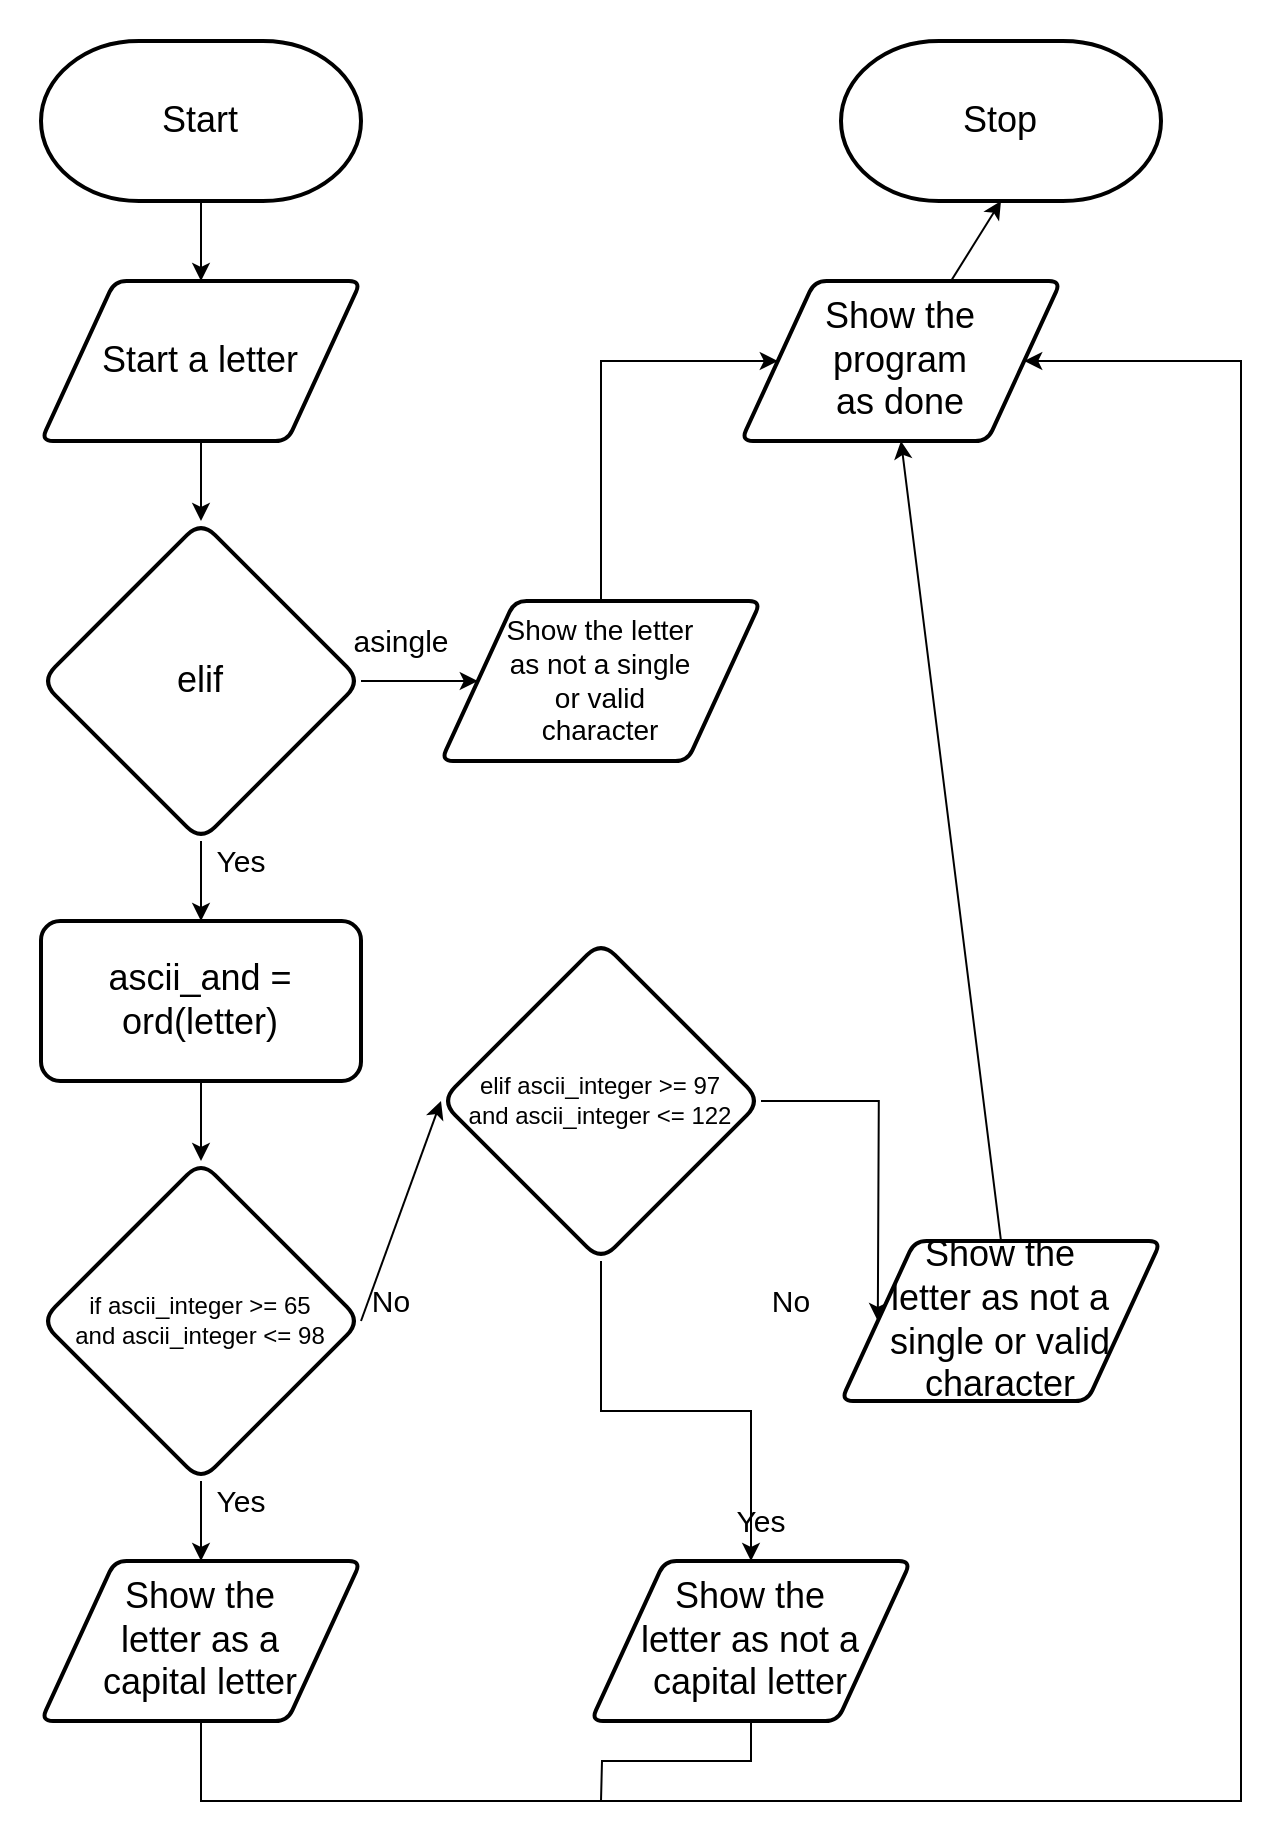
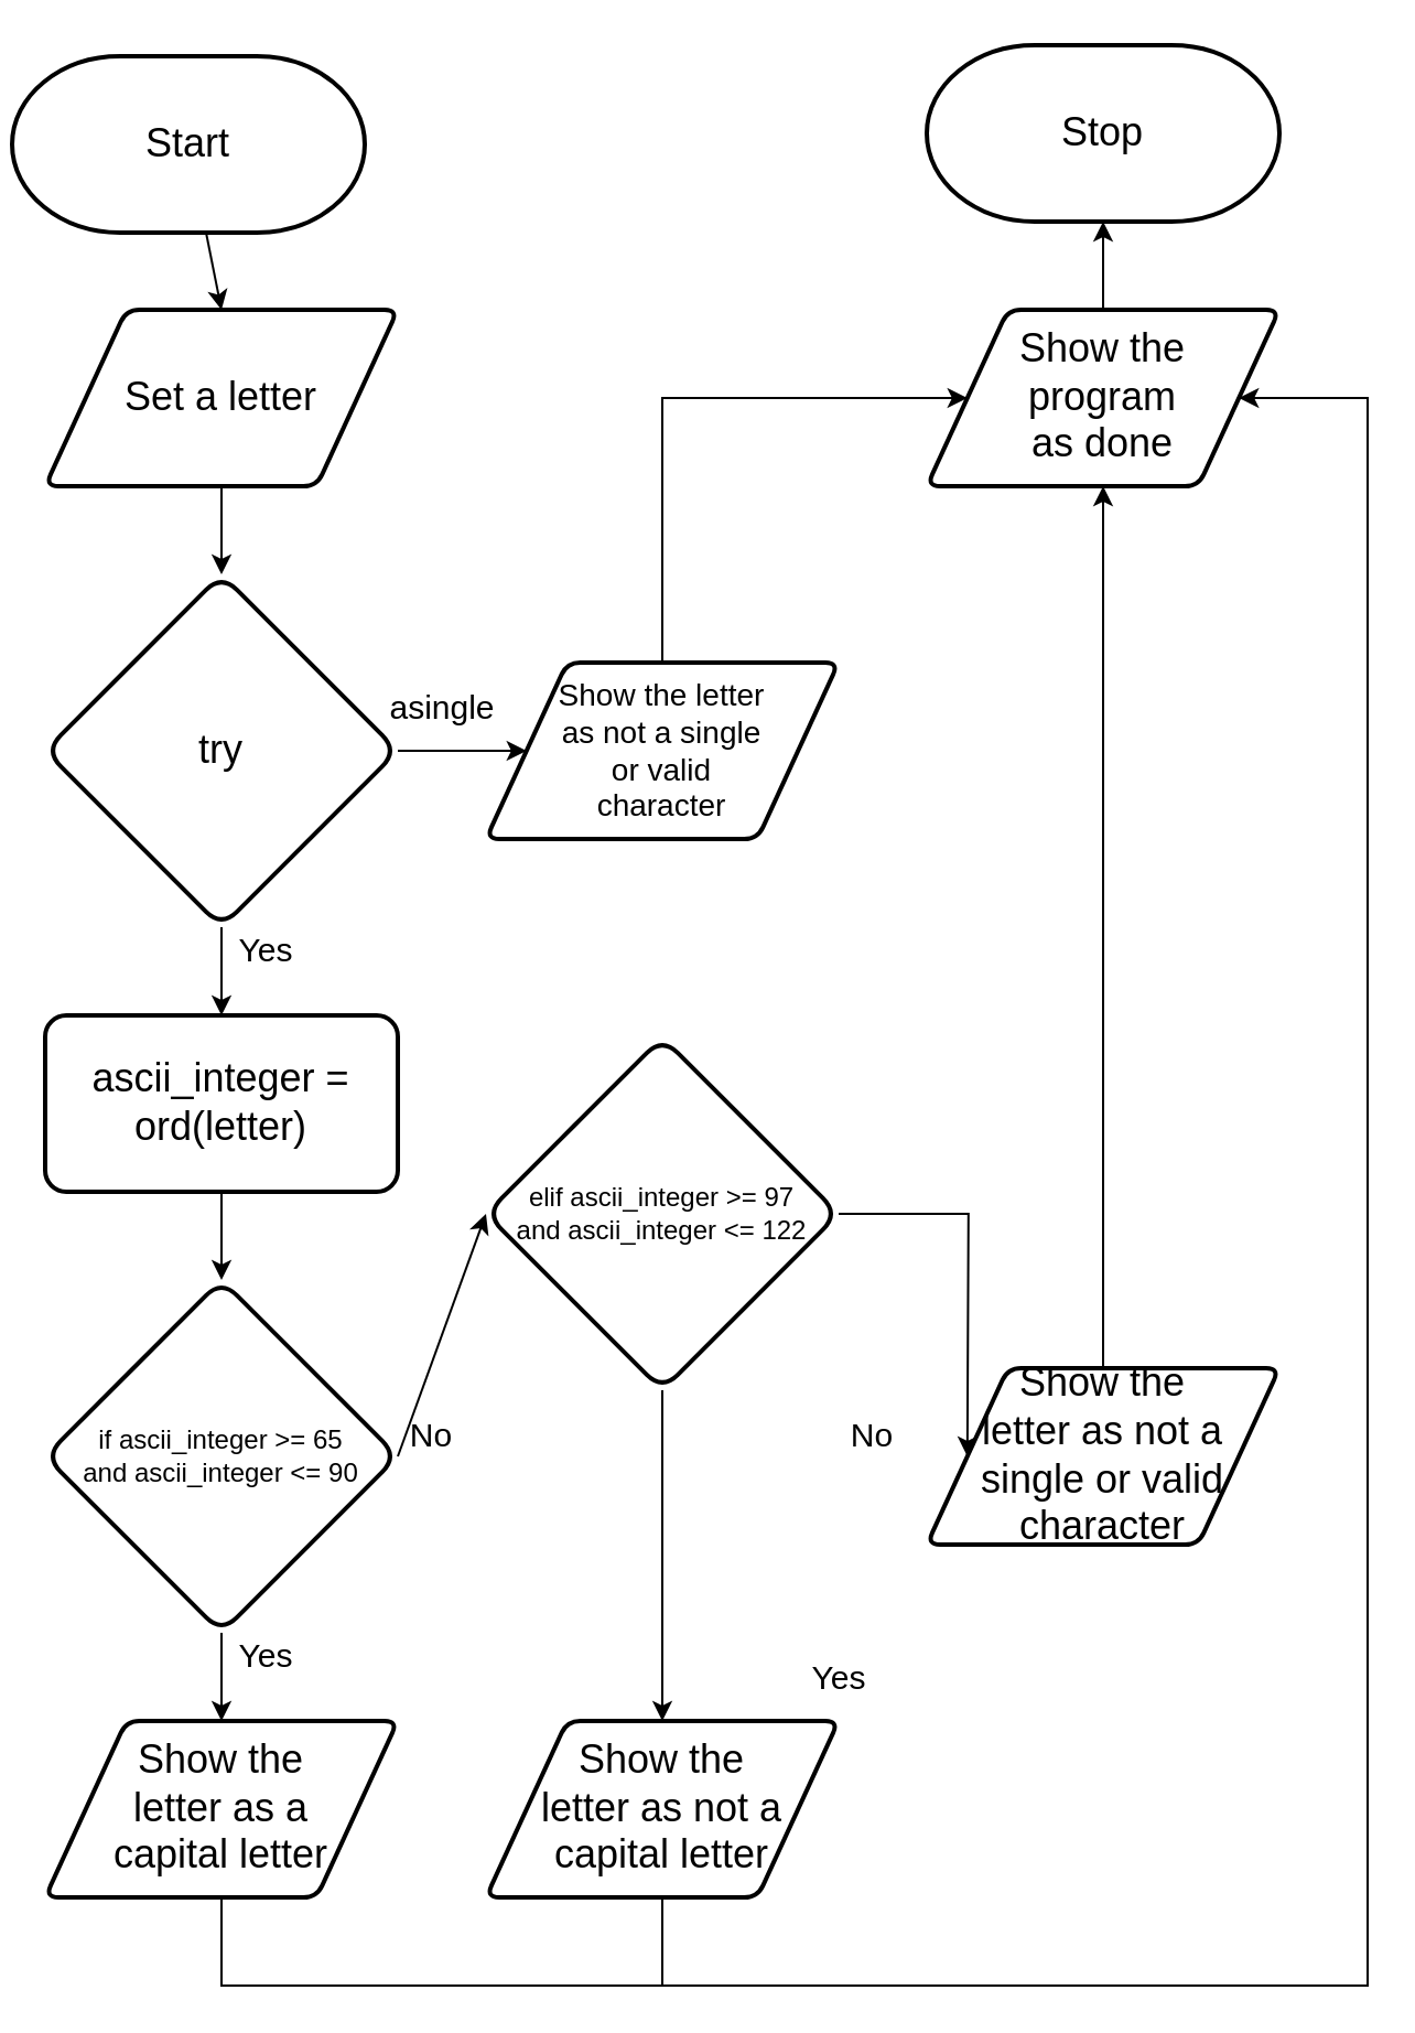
- <mxCell id="3" value="&lt;font style=&quot;font-size: 18px&quot;&gt;Start&lt;/font&gt;" style="strokeWidth=2;html=1;shape=mxgraph.flowchart.terminator;whiteSpace=wrap;" parent="1" vertex="1"><mxGeometry width="160" height="80" as="geometry" x="20" y="20" /></mxCell>
+ <mxCell id="3" value="&lt;font style=&quot;font-size: 18px&quot;&gt;Start&lt;/font&gt;" style="strokeWidth=2;html=1;shape=mxgraph.flowchart.terminator;whiteSpace=wrap;" parent="1" vertex="1"><mxGeometry x="5" y="25" width="160" height="80" as="geometry" /></mxCell>
- <mxCell id="23" value="Start a letter" style="shape=parallelogram;html=1;strokeWidth=2;perimeter=parallelogramPerimeter;whiteSpace=wrap;rounded=1;arcSize=12;size=0.23;fontSize=18;" parent="1" vertex="1"><mxGeometry y="140" width="160" height="80" as="geometry" x="20" /></mxCell>
+ <mxCell id="23" value="Set a letter" style="shape=parallelogram;html=1;strokeWidth=2;perimeter=parallelogramPerimeter;whiteSpace=wrap;rounded=1;arcSize=12;size=0.23;fontSize=18;" parent="1" vertex="1"><mxGeometry y="140" width="160" height="80" as="geometry" x="20" /></mxCell>
- <mxCell id="7" value="Show the &lt;br&gt;program &lt;br&gt;as done" style="shape=parallelogram;html=1;strokeWidth=2;perimeter=parallelogramPerimeter;whiteSpace=wrap;rounded=1;arcSize=12;size=0.23;fontSize=18;" parent="1" vertex="1"><mxGeometry x="370" y="140" width="160" height="80" as="geometry" /></mxCell>
+ <mxCell id="7" value="Show the &lt;br&gt;program &lt;br&gt;as done" style="shape=parallelogram;html=1;strokeWidth=2;perimeter=parallelogramPerimeter;whiteSpace=wrap;rounded=1;arcSize=12;size=0.23;fontSize=18;" parent="1" vertex="1"><mxGeometry x="420" y="140" width="160" height="80" as="geometry" /></mxCell>
- <mxCell id="16" value="&lt;font&gt;&lt;font style=&quot;font-size: 18px&quot;&gt;elif&lt;/font&gt;&lt;br&gt;&lt;/font&gt;" style="rhombus;whiteSpace=wrap;html=1;rounded=1;fontFamily=Helvetica;fontSize=11;fontColor=default;strokeColor=default;strokeWidth=2;fillColor=default;" parent="1" vertex="1"><mxGeometry y="260" width="160" height="160" as="geometry" x="20" /></mxCell>
+ <mxCell id="16" value="&lt;font&gt;&lt;font style=&quot;font-size: 18px&quot;&gt;try&lt;/font&gt;&lt;br&gt;&lt;/font&gt;" style="rhombus;whiteSpace=wrap;html=1;rounded=1;fontFamily=Helvetica;fontSize=11;fontColor=default;strokeColor=default;strokeWidth=2;fillColor=default;" parent="1" vertex="1"><mxGeometry y="260" width="160" height="160" as="geometry" x="20" /></mxCell>
- <mxCell id="22" value="ascii_and = ord(letter)" style="whiteSpace=wrap;html=1;fontSize=18;strokeWidth=2;rounded=1;arcSize=12;" parent="1" vertex="1"><mxGeometry y="460" width="160" height="80" as="geometry" x="20" /></mxCell>
+ <mxCell id="22" value="ascii_integer = ord(letter)" style="whiteSpace=wrap;html=1;fontSize=18;strokeWidth=2;rounded=1;arcSize=12;" parent="1" vertex="1"><mxGeometry y="460" width="160" height="80" as="geometry" x="20" /></mxCell>
- <mxCell id="14" value="&lt;font style=&quot;font-size: 12px;&quot;&gt;if ascii_integer &amp;gt;= 65&lt;br style=&quot;font-size: 12px;&quot;&gt;and ascii_integer &amp;lt;= 98&lt;br style=&quot;font-size: 12px;&quot;&gt;&lt;/font&gt;" style="rhombus;whiteSpace=wrap;html=1;rounded=1;fontFamily=Helvetica;fontSize=12;fontColor=default;strokeColor=default;strokeWidth=2;fillColor=default;" parent="1" vertex="1"><mxGeometry y="580" width="160" height="160" as="geometry" x="20" /></mxCell>
+ <mxCell id="14" value="&lt;font style=&quot;font-size: 12px;&quot;&gt;if ascii_integer &amp;gt;= 65&lt;br style=&quot;font-size: 12px;&quot;&gt;and ascii_integer &amp;lt;= 90&lt;br style=&quot;font-size: 12px;&quot;&gt;&lt;/font&gt;" style="rhombus;whiteSpace=wrap;html=1;rounded=1;fontFamily=Helvetica;fontSize=12;fontColor=default;strokeColor=default;strokeWidth=2;fillColor=default;" parent="1" vertex="1"><mxGeometry y="580" width="160" height="160" as="geometry" x="20" /></mxCell>
- <mxCell id="30" value="&lt;span style=&quot;font-size: 18px&quot;&gt;Show the&lt;/span&gt;&lt;br style=&quot;font-size: 18px&quot;&gt;&lt;span style=&quot;font-size: 18px&quot;&gt;letter&amp;nbsp;&lt;/span&gt;&lt;span style=&quot;font-size: 18px&quot;&gt;as not a&lt;/span&gt;&lt;br style=&quot;font-size: 18px&quot;&gt;&lt;span style=&quot;font-size: 18px&quot;&gt;capital letter&lt;/span&gt;" style="shape=parallelogram;html=1;strokeWidth=2;perimeter=parallelogramPerimeter;whiteSpace=wrap;rounded=1;arcSize=12;size=0.23;fontSize=14;" parent="1" vertex="1"><mxGeometry x="295" y="780" width="160" height="80" as="geometry" /></mxCell>
+ <mxCell id="30" value="&lt;span style=&quot;font-size: 18px&quot;&gt;Show the&lt;/span&gt;&lt;br style=&quot;font-size: 18px&quot;&gt;&lt;span style=&quot;font-size: 18px&quot;&gt;letter&amp;nbsp;&lt;/span&gt;&lt;span style=&quot;font-size: 18px&quot;&gt;as not a&lt;/span&gt;&lt;br style=&quot;font-size: 18px&quot;&gt;&lt;span style=&quot;font-size: 18px&quot;&gt;capital letter&lt;/span&gt;" style="shape=parallelogram;html=1;strokeWidth=2;perimeter=parallelogramPerimeter;whiteSpace=wrap;rounded=1;arcSize=12;size=0.23;fontSize=14;" parent="1" vertex="1"><mxGeometry x="220" y="780" width="160" height="80" as="geometry" /></mxCell>
